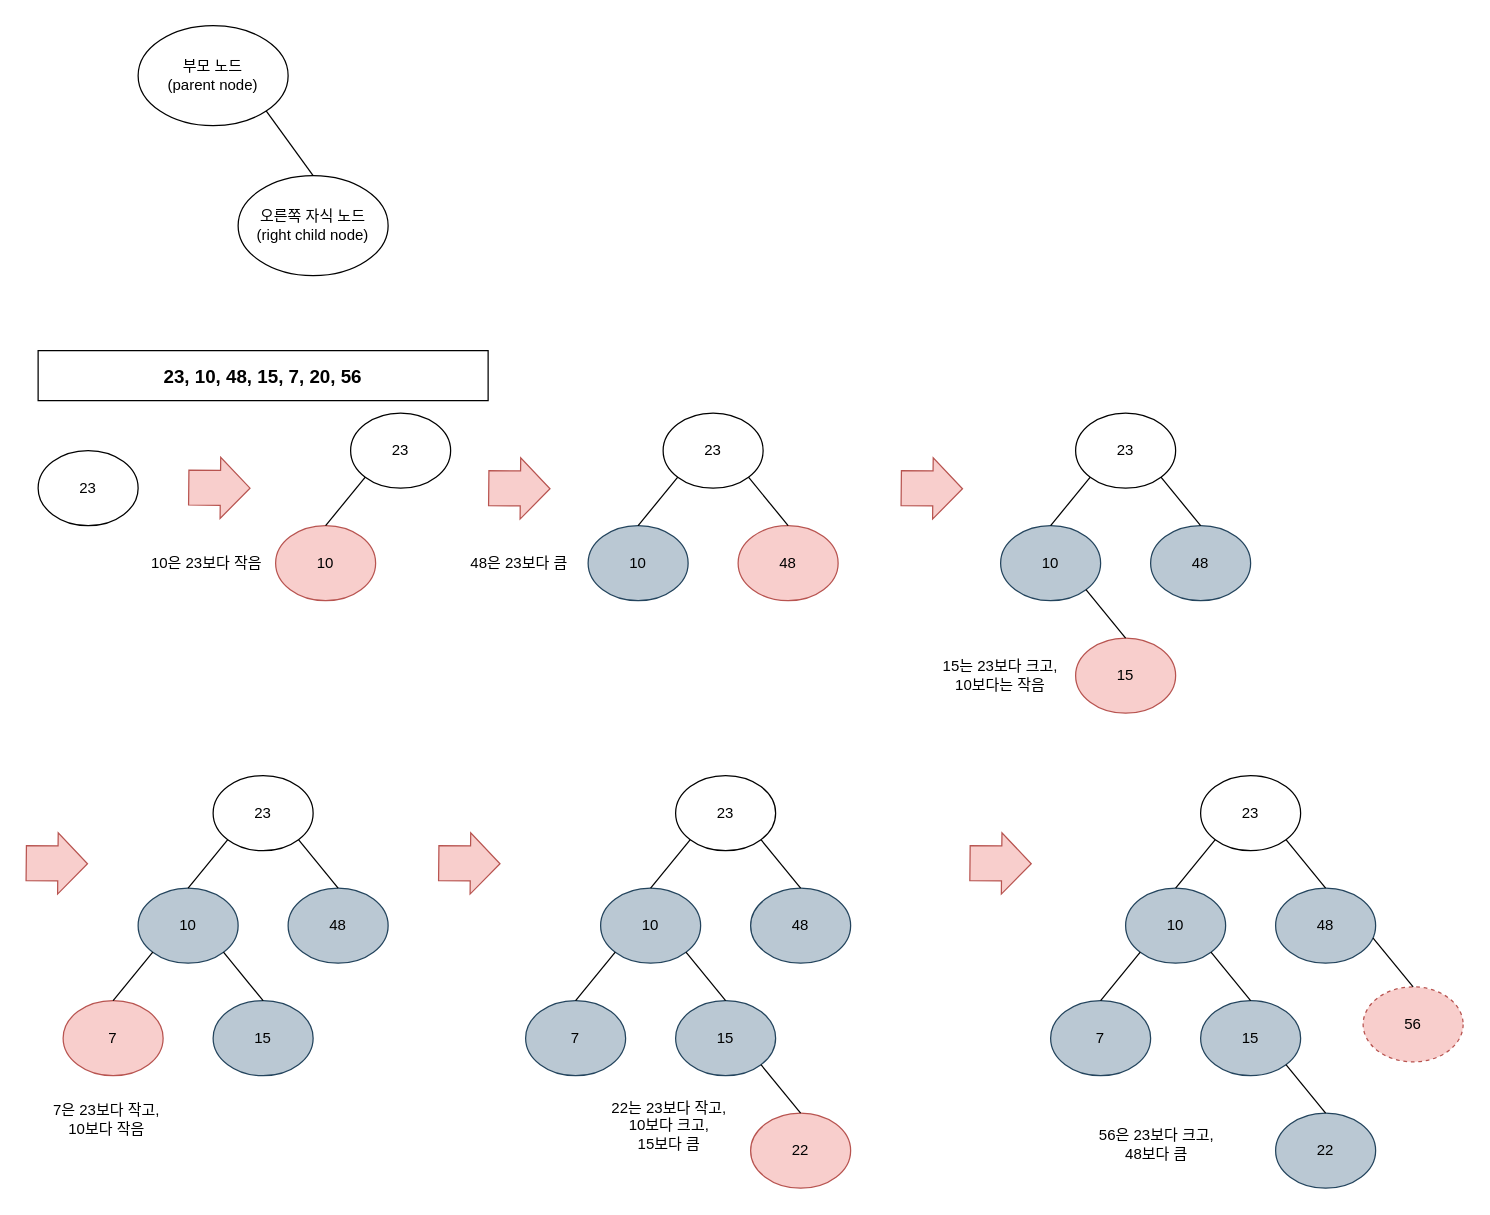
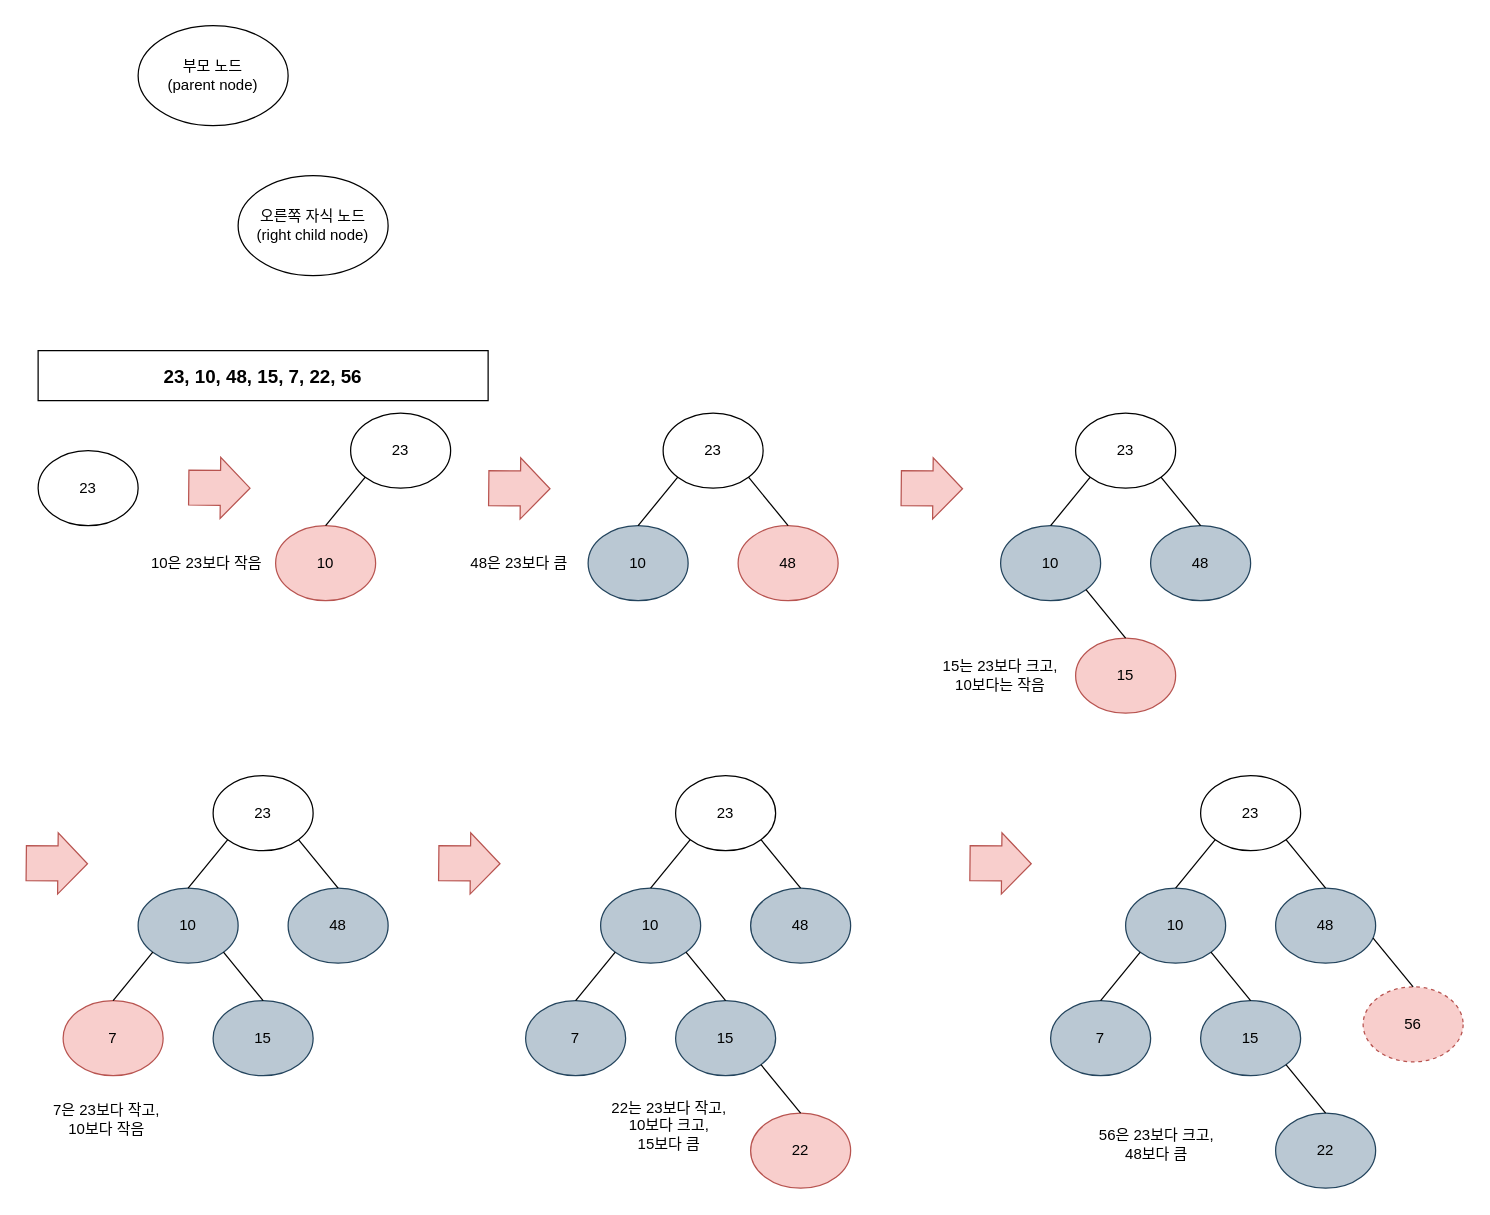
- <mxCell id="4" value="" style="endArrow=none;html=1;rounded=0;entryX=1;entryY=1;entryDx=0;entryDy=0;exitX=0.5;exitY=0;exitDx=0;exitDy=0;" edge="1" parent="1" source="3" target="2"><mxGeometry width="50" height="50" relative="1" as="geometry"><mxPoint x="100" y="150" as="sourcePoint" /><mxPoint x="138" y="98" as="targetPoint" /></mxGeometry></mxCell>
- <mxCell id="5" value="&lt;b&gt;&lt;font style=&quot;font-size: 15px;&quot;&gt;23, 10, 48, 15, 7, 20, 56&lt;/font&gt;&lt;/b&gt;" style="text;html=1;strokeColor=default;fillColor=none;align=center;verticalAlign=middle;whiteSpace=wrap;rounded=0;" vertex="1" parent="1"><mxGeometry x="30" y="280" width="360" height="40" as="geometry" /></mxCell>
+ <mxCell id="5" value="&lt;b&gt;&lt;font style=&quot;font-size: 15px;&quot;&gt;23, 10, 48, 15, 7, 22, 56&lt;/font&gt;&lt;/b&gt;" style="text;html=1;strokeColor=default;fillColor=none;align=center;verticalAlign=middle;whiteSpace=wrap;rounded=0;" vertex="1" parent="1"><mxGeometry x="30" y="280" width="360" height="40" as="geometry" /></mxCell>
